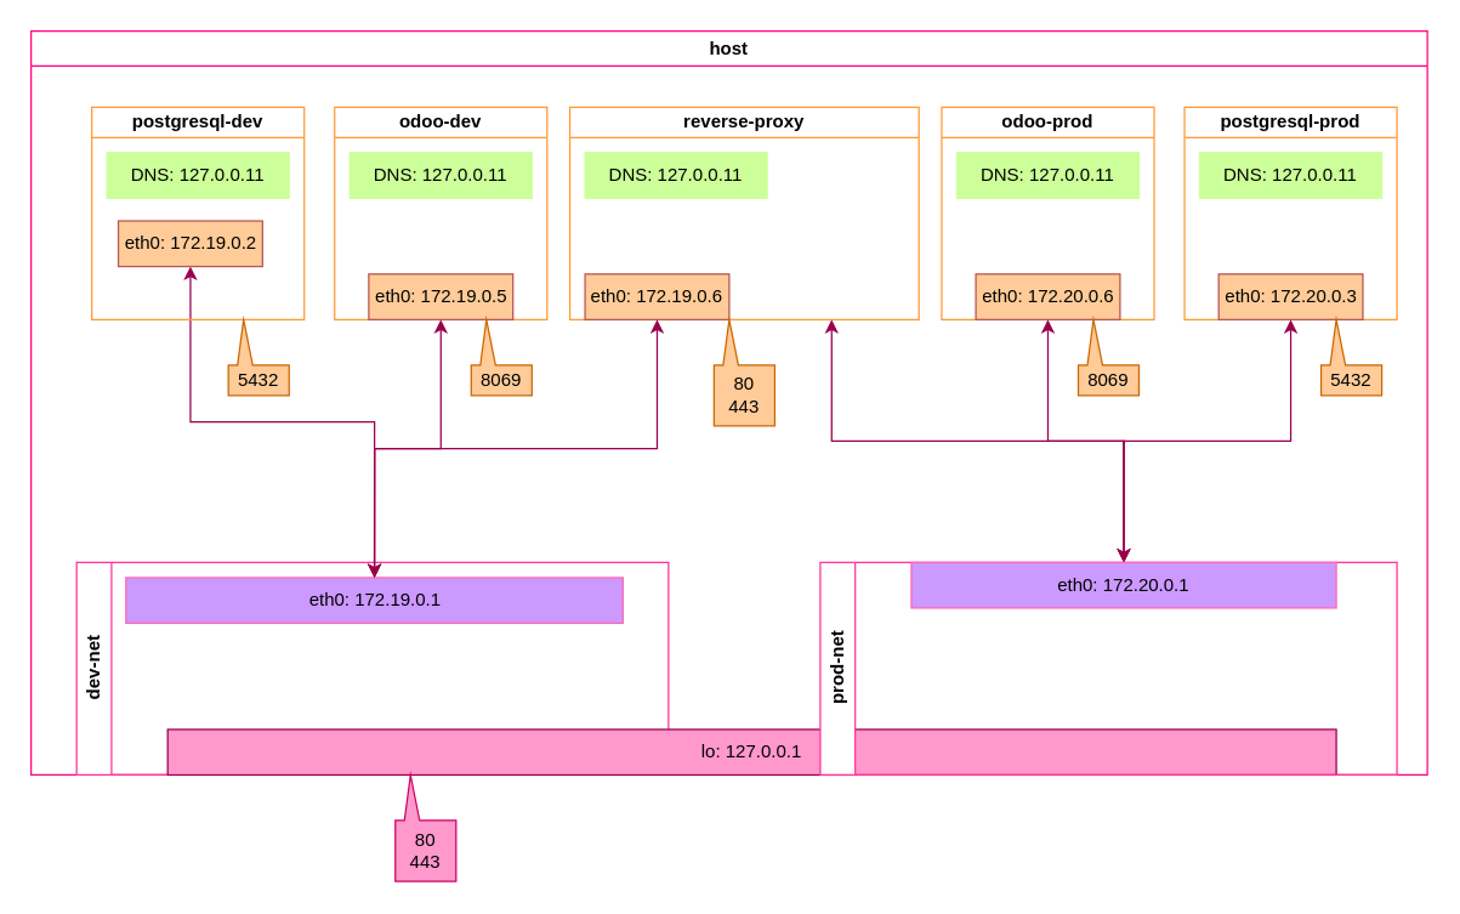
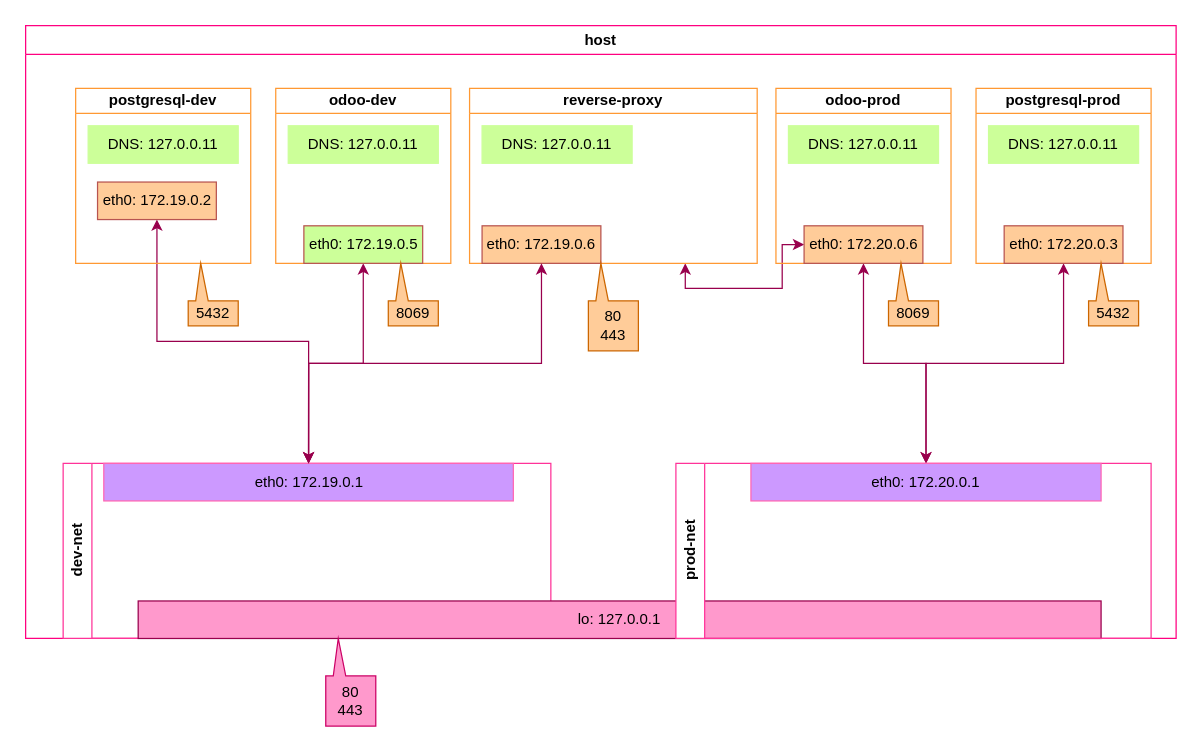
- <mxCell id="16" value="eth0: 172.19.0.5" style="rounded=0;whiteSpace=wrap;html=1;fillColor=#FFCC99;strokeColor=#b85450;" parent="15" vertex="1"><mxGeometry x="22.5" y="110" width="95" height="30" as="geometry" /></mxCell>
+ <mxCell id="16" value="eth0: 172.19.0.5" style="rounded=0;whiteSpace=wrap;html=1;fillColor=#ccff99;strokeColor=#b85450;" parent="15" vertex="1"><mxGeometry x="22.5" y="110" width="95" height="30" as="geometry" /></mxCell>
- <mxCell id="3" style="edgeStyle=orthogonalEdgeStyle;rounded=0;orthogonalLoop=1;jettySize=auto;html=1;exitX=0.75;exitY=1;exitDx=0;exitDy=0;entryX=0.5;entryY=0;entryDx=0;entryDy=0;strokeColor=#99004D;align=center;verticalAlign=middle;fontFamily=Helvetica;fontSize=11;fontColor=default;labelBackgroundColor=default;startArrow=classic;startFill=1;endArrow=classic;" parent="2" source="4" target="35" edge="1"><mxGeometry relative="1" as="geometry" /></mxCell>
+ <mxCell id="3" style="edgeStyle=orthogonalEdgeStyle;rounded=0;orthogonalLoop=1;jettySize=auto;html=1;exitX=0.75;exitY=1;exitDx=0;exitDy=0;strokeColor=#99004D;align=center;verticalAlign=middle;fontFamily=Helvetica;fontSize=11;fontColor=default;labelBackgroundColor=default;startArrow=classic;startFill=1;endArrow=classic;" parent="2" source="4" target="26" edge="1"><mxGeometry relative="1" as="geometry" /></mxCell>
- <mxCell id="8" value="eth0: 172.19.0.1" style="rounded=0;whiteSpace=wrap;html=1;strokeColor=#FF66B3;fillColor=#CC99FF;" parent="7" vertex="1"><mxGeometry x="32.5" y="10" width="327.5" height="30" as="geometry" /></mxCell>
+ <mxCell id="8" value="eth0: 172.19.0.1" style="rounded=0;whiteSpace=wrap;html=1;strokeColor=#FF66B3;fillColor=#CC99FF;" parent="7" vertex="1"><mxGeometry x="32.5" width="327.5" height="30" as="geometry" /></mxCell>
